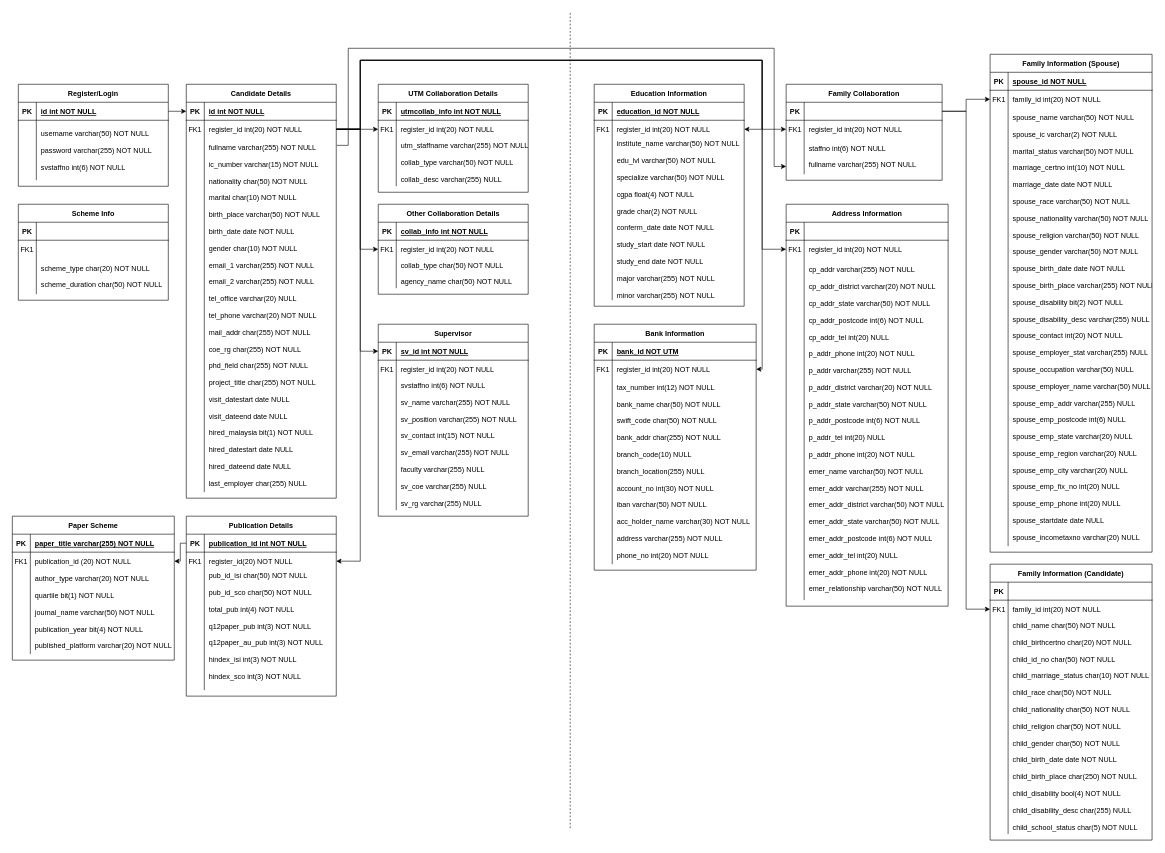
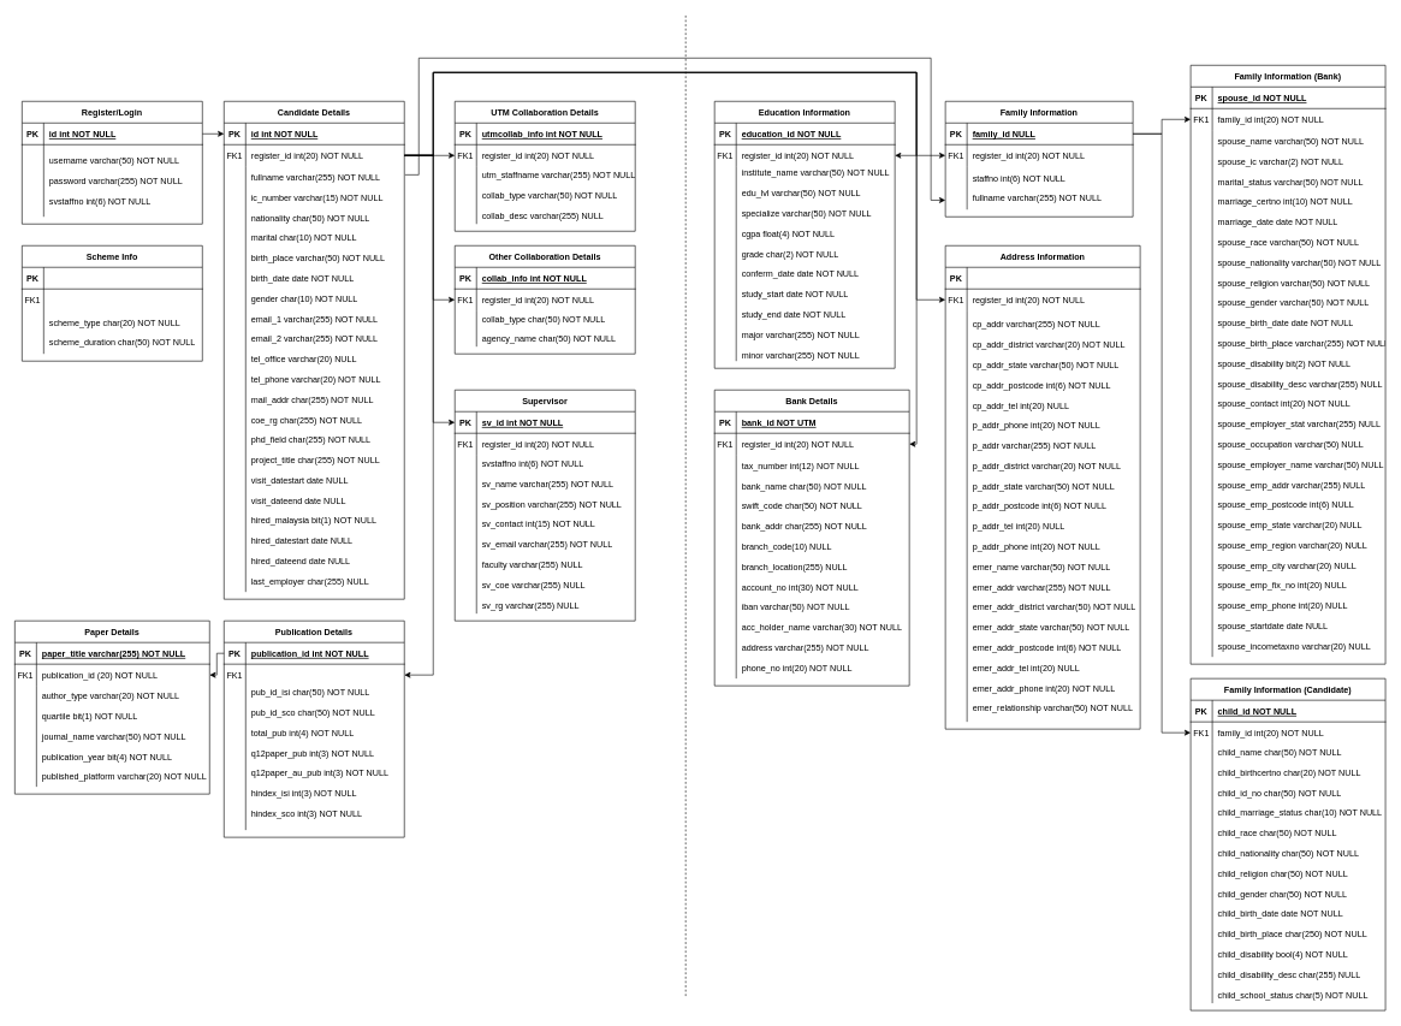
- <mxCell id="94" value="Family Information (Spouse)" style="shape=table;startSize=30;container=1;collapsible=1;childLayout=tableLayout;fixedRows=1;rowLines=0;fontStyle=1;align=center;resizeLast=1;" parent="1" vertex="1"><mxGeometry x="1650" y="90" width="270" height="830" as="geometry"><mxRectangle x="1700" y="130" width="200" height="30" as="alternateBounds" /></mxGeometry></mxCell>
+ <mxCell id="94" value="Family Information (Bank)" style="shape=table;startSize=30;container=1;collapsible=1;childLayout=tableLayout;fixedRows=1;rowLines=0;fontStyle=1;align=center;resizeLast=1;" parent="1" vertex="1"><mxGeometry x="1650" y="90" width="270" height="830" as="geometry"><mxRectangle x="1700" y="130" width="200" height="30" as="alternateBounds" /></mxGeometry></mxCell>
- <mxCell id="74" value="Family Collaboration" style="shape=table;startSize=30;container=1;collapsible=1;childLayout=tableLayout;fixedRows=1;rowLines=0;fontStyle=1;align=center;resizeLast=1;" parent="1" vertex="1"><mxGeometry x="1310" y="140" width="260" height="160" as="geometry" /></mxCell>
+ <mxCell id="74" value="Family Information" style="shape=table;startSize=30;container=1;collapsible=1;childLayout=tableLayout;fixedRows=1;rowLines=0;fontStyle=1;align=center;resizeLast=1;" parent="1" vertex="1"><mxGeometry x="1310" y="140" width="260" height="160" as="geometry" /></mxCell>
+ <mxCell id="77" value="family_id NULL" style="shape=partialRectangle;overflow=hidden;connectable=0;fillColor=none;top=0;left=0;bottom=0;right=0;align=left;spacingLeft=6;fontStyle=5;" parent="75" vertex="1"><mxGeometry x="30" width="230" height="30" as="geometry"><mxRectangle width="230" height="30" as="alternateBounds" /></mxGeometry></mxCell>
- <mxCell id="84" value="Bank Information" style="shape=table;startSize=30;container=1;collapsible=1;childLayout=tableLayout;fixedRows=1;rowLines=0;fontStyle=1;align=center;resizeLast=1;" parent="1" vertex="1"><mxGeometry x="990" y="540" width="270" height="410" as="geometry" /></mxCell>
+ <mxCell id="84" value="Bank Details" style="shape=table;startSize=30;container=1;collapsible=1;childLayout=tableLayout;fixedRows=1;rowLines=0;fontStyle=1;align=center;resizeLast=1;" parent="1" vertex="1"><mxGeometry x="990" y="540" width="270" height="410" as="geometry" /></mxCell>
- <mxCell id="139" value="Paper Scheme" style="shape=table;startSize=30;container=1;collapsible=1;childLayout=tableLayout;fixedRows=1;rowLines=0;fontStyle=1;align=center;resizeLast=1;" parent="1" vertex="1"><mxGeometry x="20" y="860" width="270" height="240" as="geometry" /></mxCell>
+ <mxCell id="139" value="Paper Details" style="shape=table;startSize=30;container=1;collapsible=1;childLayout=tableLayout;fixedRows=1;rowLines=0;fontStyle=1;align=center;resizeLast=1;" parent="1" vertex="1"><mxGeometry x="20" y="860" width="270" height="240" as="geometry" /></mxCell>
- <mxCell id="131" value="register_id(20) NOT NULL" style="shape=partialRectangle;overflow=hidden;connectable=0;fillColor=none;top=0;left=0;bottom=0;right=0;align=left;spacingLeft=6;" parent="129" vertex="1"><mxGeometry x="30" width="220" height="30" as="geometry"><mxRectangle width="220" height="30" as="alternateBounds" /></mxGeometry></mxCell>
+ <mxCell id="108" value="child_id NOT NULL " style="shape=partialRectangle;overflow=hidden;connectable=0;fillColor=none;top=0;left=0;bottom=0;right=0;align=left;spacingLeft=6;fontStyle=5;" parent="106" vertex="1"><mxGeometry x="30" width="240" height="30" as="geometry"><mxRectangle width="240" height="30" as="alternateBounds" /></mxGeometry></mxCell>
